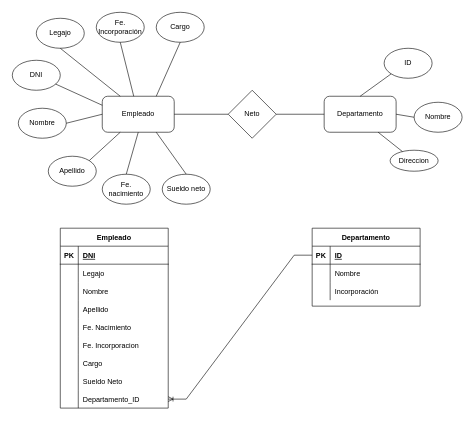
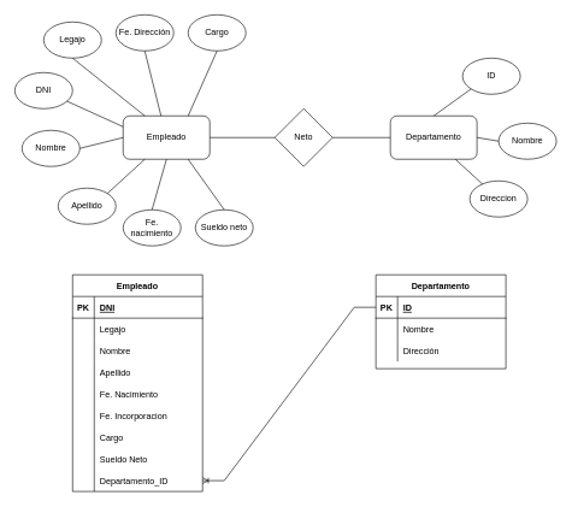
- <mxCell id="11" value="Fe. Incorporación" style="ellipse;whiteSpace=wrap;html=1;" vertex="1" parent="1"><mxGeometry x="160" y="20" width="80" height="50" as="geometry" /></mxCell>
+ <mxCell id="11" value="Fe. Dirección" style="ellipse;whiteSpace=wrap;html=1;" vertex="1" parent="1"><mxGeometry x="160" y="20" width="80" height="50" as="geometry" /></mxCell>
- <mxCell id="14" value="Direccion" style="ellipse;whiteSpace=wrap;html=1;" vertex="1" parent="1"><mxGeometry x="650" y="250" width="80" height="35" as="geometry" /></mxCell>
+ <mxCell id="14" value="Direccion" style="ellipse;whiteSpace=wrap;html=1;" vertex="1" parent="1"><mxGeometry x="650" y="250" width="80" height="50" as="geometry" /></mxCell>
- <mxCell id="67" value="Incorporación" style="shape=partialRectangle;connectable=0;fillColor=none;top=0;left=0;bottom=0;right=0;align=left;spacingLeft=6;overflow=hidden;" vertex="1" parent="65"><mxGeometry x="30" width="150" height="30" as="geometry"><mxRectangle width="150" height="30" as="alternateBounds" /></mxGeometry></mxCell>
+ <mxCell id="67" value="Dirección" style="shape=partialRectangle;connectable=0;fillColor=none;top=0;left=0;bottom=0;right=0;align=left;spacingLeft=6;overflow=hidden;" vertex="1" parent="65"><mxGeometry x="30" width="150" height="30" as="geometry"><mxRectangle width="150" height="30" as="alternateBounds" /></mxGeometry></mxCell>
